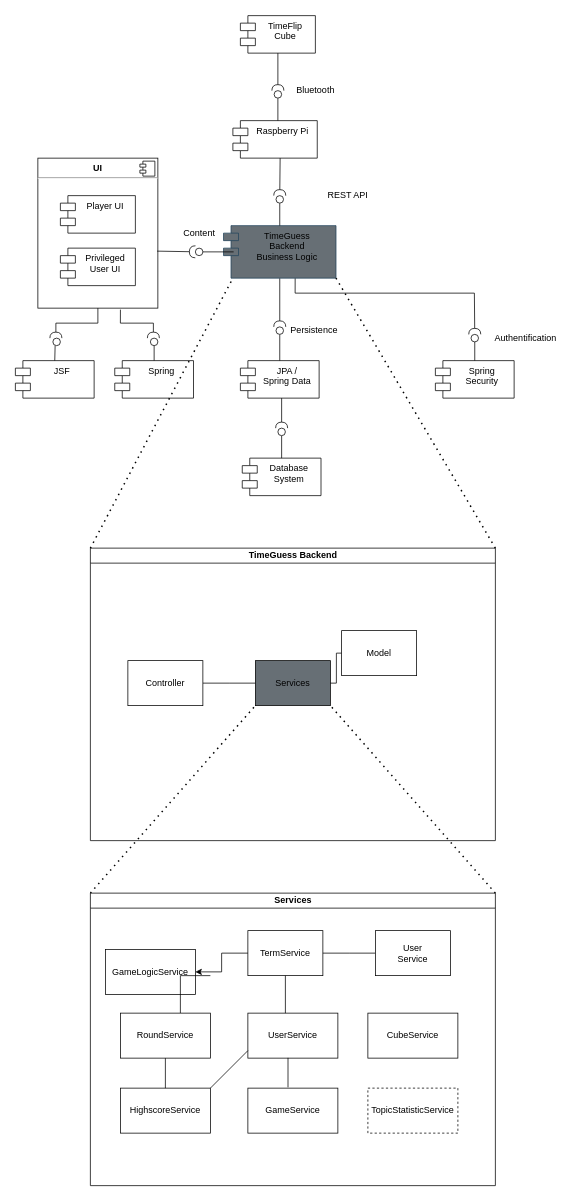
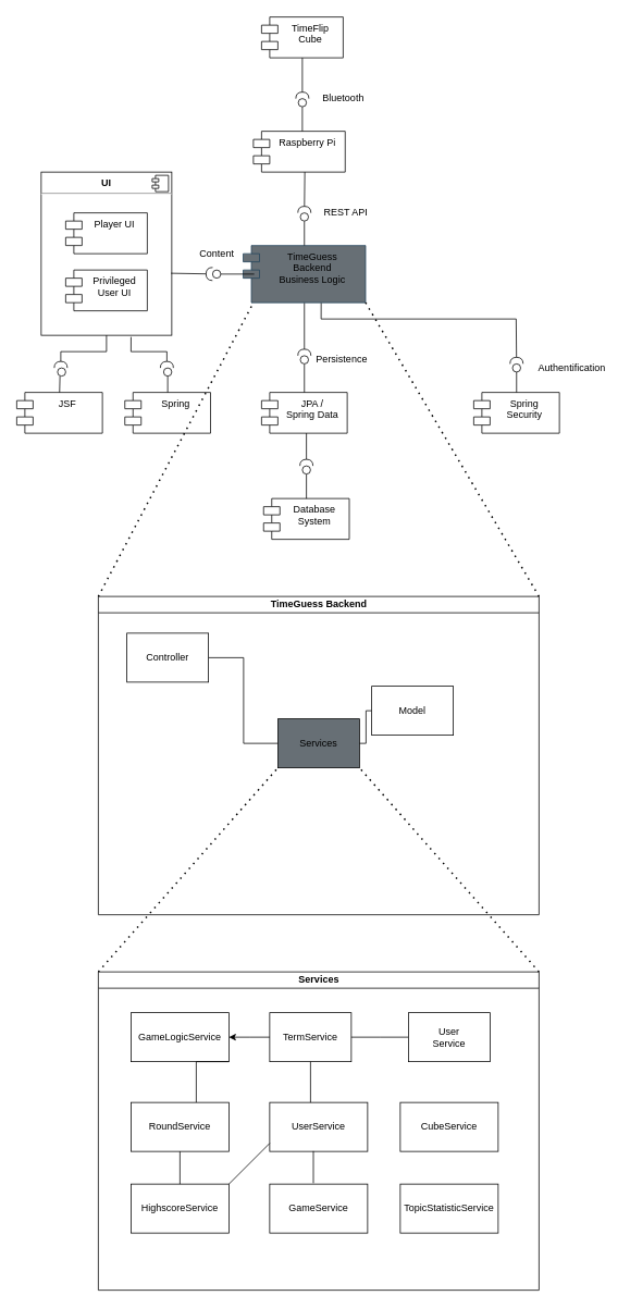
- <mxCell id="25" value="REST API" style="text;html=1;align=center;verticalAlign=middle;resizable=0;points=[];autosize=1;" parent="1" vertex="1"><mxGeometry x="427.5" y="250" width="70" height="20" as="geometry" /></mxCell>
+ <mxCell id="25" value="REST API" style="text;html=1;align=center;verticalAlign=middle;resizable=0;points=[];autosize=1;" parent="1" vertex="1"><mxGeometry x="387.5" y="250" width="70" height="20" as="geometry" /></mxCell>
- <mxCell id="46" value="Controller" style="whiteSpace=wrap;html=1;align=center;verticalAlign=middle;treeFolding=1;treeMoving=1;newEdgeStyle={&quot;edgeStyle&quot;:&quot;elbowEdgeStyle&quot;,&quot;startArrow&quot;:&quot;none&quot;,&quot;endArrow&quot;:&quot;none&quot;};" vertex="1" parent="43"><mxGeometry x="50" y="150" width="100" height="60" as="geometry" /></mxCell>
+ <mxCell id="46" value="Controller" style="whiteSpace=wrap;html=1;align=center;verticalAlign=middle;treeFolding=1;treeMoving=1;newEdgeStyle={&quot;edgeStyle&quot;:&quot;elbowEdgeStyle&quot;,&quot;startArrow&quot;:&quot;none&quot;,&quot;endArrow&quot;:&quot;none&quot;};" vertex="1" parent="43"><mxGeometry x="35" y="45" width="100" height="60" as="geometry" /></mxCell>
- <mxCell id="52" value="GameLogicService" style="whiteSpace=wrap;html=1;align=center;verticalAlign=middle;treeFolding=1;treeMoving=1;newEdgeStyle={&quot;edgeStyle&quot;:&quot;elbowEdgeStyle&quot;,&quot;startArrow&quot;:&quot;none&quot;,&quot;endArrow&quot;:&quot;none&quot;};" vertex="1" parent="49"><mxGeometry x="20" y="75" width="120" height="60" as="geometry" /></mxCell>
+ <mxCell id="52" value="GameLogicService" style="whiteSpace=wrap;html=1;align=center;verticalAlign=middle;treeFolding=1;treeMoving=1;newEdgeStyle={&quot;edgeStyle&quot;:&quot;elbowEdgeStyle&quot;,&quot;startArrow&quot;:&quot;none&quot;,&quot;endArrow&quot;:&quot;none&quot;};" vertex="1" parent="49"><mxGeometry x="40" y="50" width="120" height="60" as="geometry" /></mxCell>
- <mxCell id="65" value="TopicStatisticService" style="whiteSpace=wrap;html=1;align=center;verticalAlign=middle;treeFolding=1;treeMoving=1;newEdgeStyle={&quot;edgeStyle&quot;:&quot;elbowEdgeStyle&quot;,&quot;startArrow&quot;:&quot;none&quot;,&quot;endArrow&quot;:&quot;none&quot;};fillColor=#FFFFFF;dashed=1;" vertex="1" parent="1"><mxGeometry x="490" y="1450" width="120" height="60" as="geometry" /></mxCell>
+ <mxCell id="65" value="TopicStatisticService" style="whiteSpace=wrap;html=1;align=center;verticalAlign=middle;treeFolding=1;treeMoving=1;newEdgeStyle={&quot;edgeStyle&quot;:&quot;elbowEdgeStyle&quot;,&quot;startArrow&quot;:&quot;none&quot;,&quot;endArrow&quot;:&quot;none&quot;};fillColor=#FFFFFF;" vertex="1" parent="1"><mxGeometry x="490" y="1450" width="120" height="60" as="geometry" /></mxCell>
